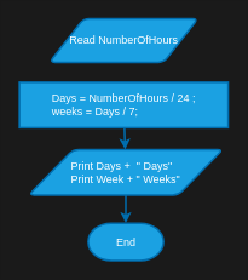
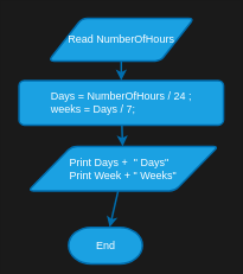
+ <mxCell id="2" value="" style="edgeStyle=none;html=1;strokeWidth=2;fillColor=#1ba1e2;strokeColor=#006EAF;" edge="1" parent="1" source="3" target="5"><mxGeometry relative="1" as="geometry" /></mxCell>
- <mxCell id="5" value="&lt;div style=&quot;text-align: justify;&quot;&gt;&lt;span style=&quot;background-color: initial;&quot;&gt;Days = NumberOfHours / 24 ;&lt;/span&gt;&lt;/div&gt;&lt;div style=&quot;text-align: justify;&quot;&gt;&lt;span style=&quot;background-color: initial;&quot;&gt;weeks = Days / 7;&lt;/span&gt;&lt;/div&gt;" style="whiteSpace=wrap;html=1;fillColor=#1ba1e2;strokeColor=#006EAF;fontColor=#ffffff;strokeWidth=2;arcSize=12;rounded=0;" vertex="1" parent="1"><mxGeometry x="20.75" y="90" width="230" height="50" as="geometry" /></mxCell>
+ <mxCell id="5" value="&lt;div style=&quot;text-align: justify;&quot;&gt;&lt;span style=&quot;background-color: initial;&quot;&gt;Days = NumberOfHours / 24 ;&lt;/span&gt;&lt;/div&gt;&lt;div style=&quot;text-align: justify;&quot;&gt;&lt;span style=&quot;background-color: initial;&quot;&gt;weeks = Days / 7;&lt;/span&gt;&lt;/div&gt;" style="whiteSpace=wrap;html=1;fillColor=#1ba1e2;strokeColor=#006EAF;fontColor=#ffffff;strokeWidth=2;rounded=1;arcSize=12;" vertex="1" parent="1"><mxGeometry x="20.75" y="90" width="230" height="50" as="geometry" /></mxCell>
- <mxCell id="8" value="End" style="strokeWidth=2;html=1;shape=mxgraph.flowchart.terminator;whiteSpace=wrap;fillColor=#1ba1e2;fontColor=#ffffff;strokeColor=#006EAF;" vertex="1" parent="1"><mxGeometry x="96.5" y="245" width="83" height="41" as="geometry" /></mxCell>
+ <mxCell id="8" value="End" style="strokeWidth=2;html=1;shape=mxgraph.flowchart.terminator;whiteSpace=wrap;fillColor=#1ba1e2;fontColor=#ffffff;strokeColor=#006EAF;" vertex="1" parent="1"><mxGeometry x="76.5" y="255" width="83" height="41" as="geometry" /></mxCell>
